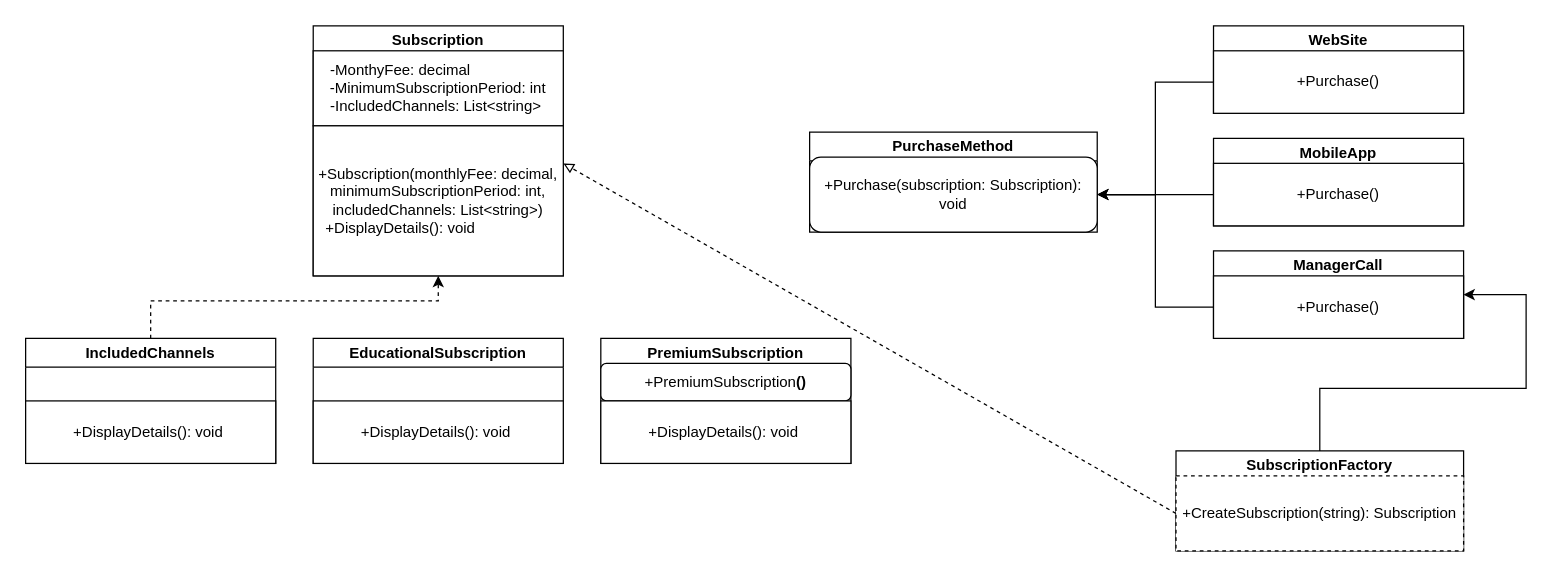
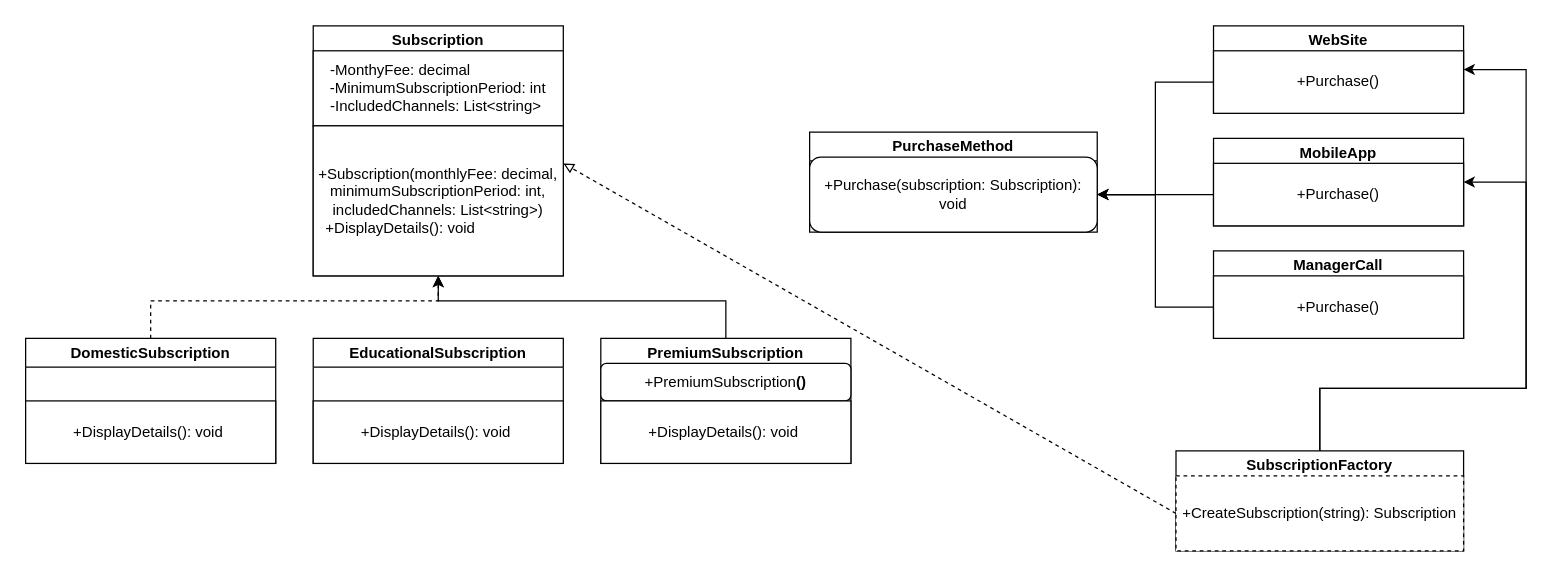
+ <mxCell id="27" style="edgeStyle=orthogonalEdgeStyle;rounded=0;orthogonalLoop=1;jettySize=auto;html=1;entryX=1;entryY=0.5;entryDx=0;entryDy=0;" edge="1" parent="1" source="28" target="14"><mxGeometry relative="1" as="geometry"><Array as="points"><mxPoint x="1055" y="310" /><mxPoint x="1220" y="310" /><mxPoint x="1220" y="55" /></Array></mxGeometry></mxCell>
+ <mxCell id="26" style="edgeStyle=orthogonalEdgeStyle;rounded=0;orthogonalLoop=1;jettySize=auto;html=1;entryX=1;entryY=0.5;entryDx=0;entryDy=0;" edge="1" parent="1" source="28" target="16"><mxGeometry relative="1" as="geometry"><Array as="points"><mxPoint x="1055" y="310" /><mxPoint x="1220" y="310" /><mxPoint x="1220" y="145" /></Array></mxGeometry></mxCell>
- <mxCell id="25" style="edgeStyle=orthogonalEdgeStyle;rounded=0;orthogonalLoop=1;jettySize=auto;html=1;entryX=1;entryY=0.5;entryDx=0;entryDy=0;" edge="1" parent="1" source="28" target="18"><mxGeometry relative="1" as="geometry"><Array as="points"><mxPoint x="1055" y="310" /><mxPoint x="1220" y="310" /><mxPoint x="1220" y="235" /></Array></mxGeometry></mxCell>
+ <mxCell id="10" style="edgeStyle=orthogonalEdgeStyle;rounded=0;orthogonalLoop=1;jettySize=auto;html=1;entryX=0.5;entryY=1;entryDx=0;entryDy=0;" edge="1" parent="1" source="11" target="2"><mxGeometry relative="1" as="geometry"><Array as="points"><mxPoint x="580" y="240" /><mxPoint x="350" y="240" /></Array></mxGeometry></mxCell>
- <mxCell id="6" value="IncludedChannels" style="swimlane;whiteSpace=wrap;html=1;" vertex="1" parent="1"><mxGeometry x="20" y="270" width="200" height="100" as="geometry" /></mxCell>
+ <mxCell id="6" value="DomesticSubscription" style="swimlane;whiteSpace=wrap;html=1;" vertex="1" parent="1"><mxGeometry x="20" y="270" width="200" height="100" as="geometry" /></mxCell>
